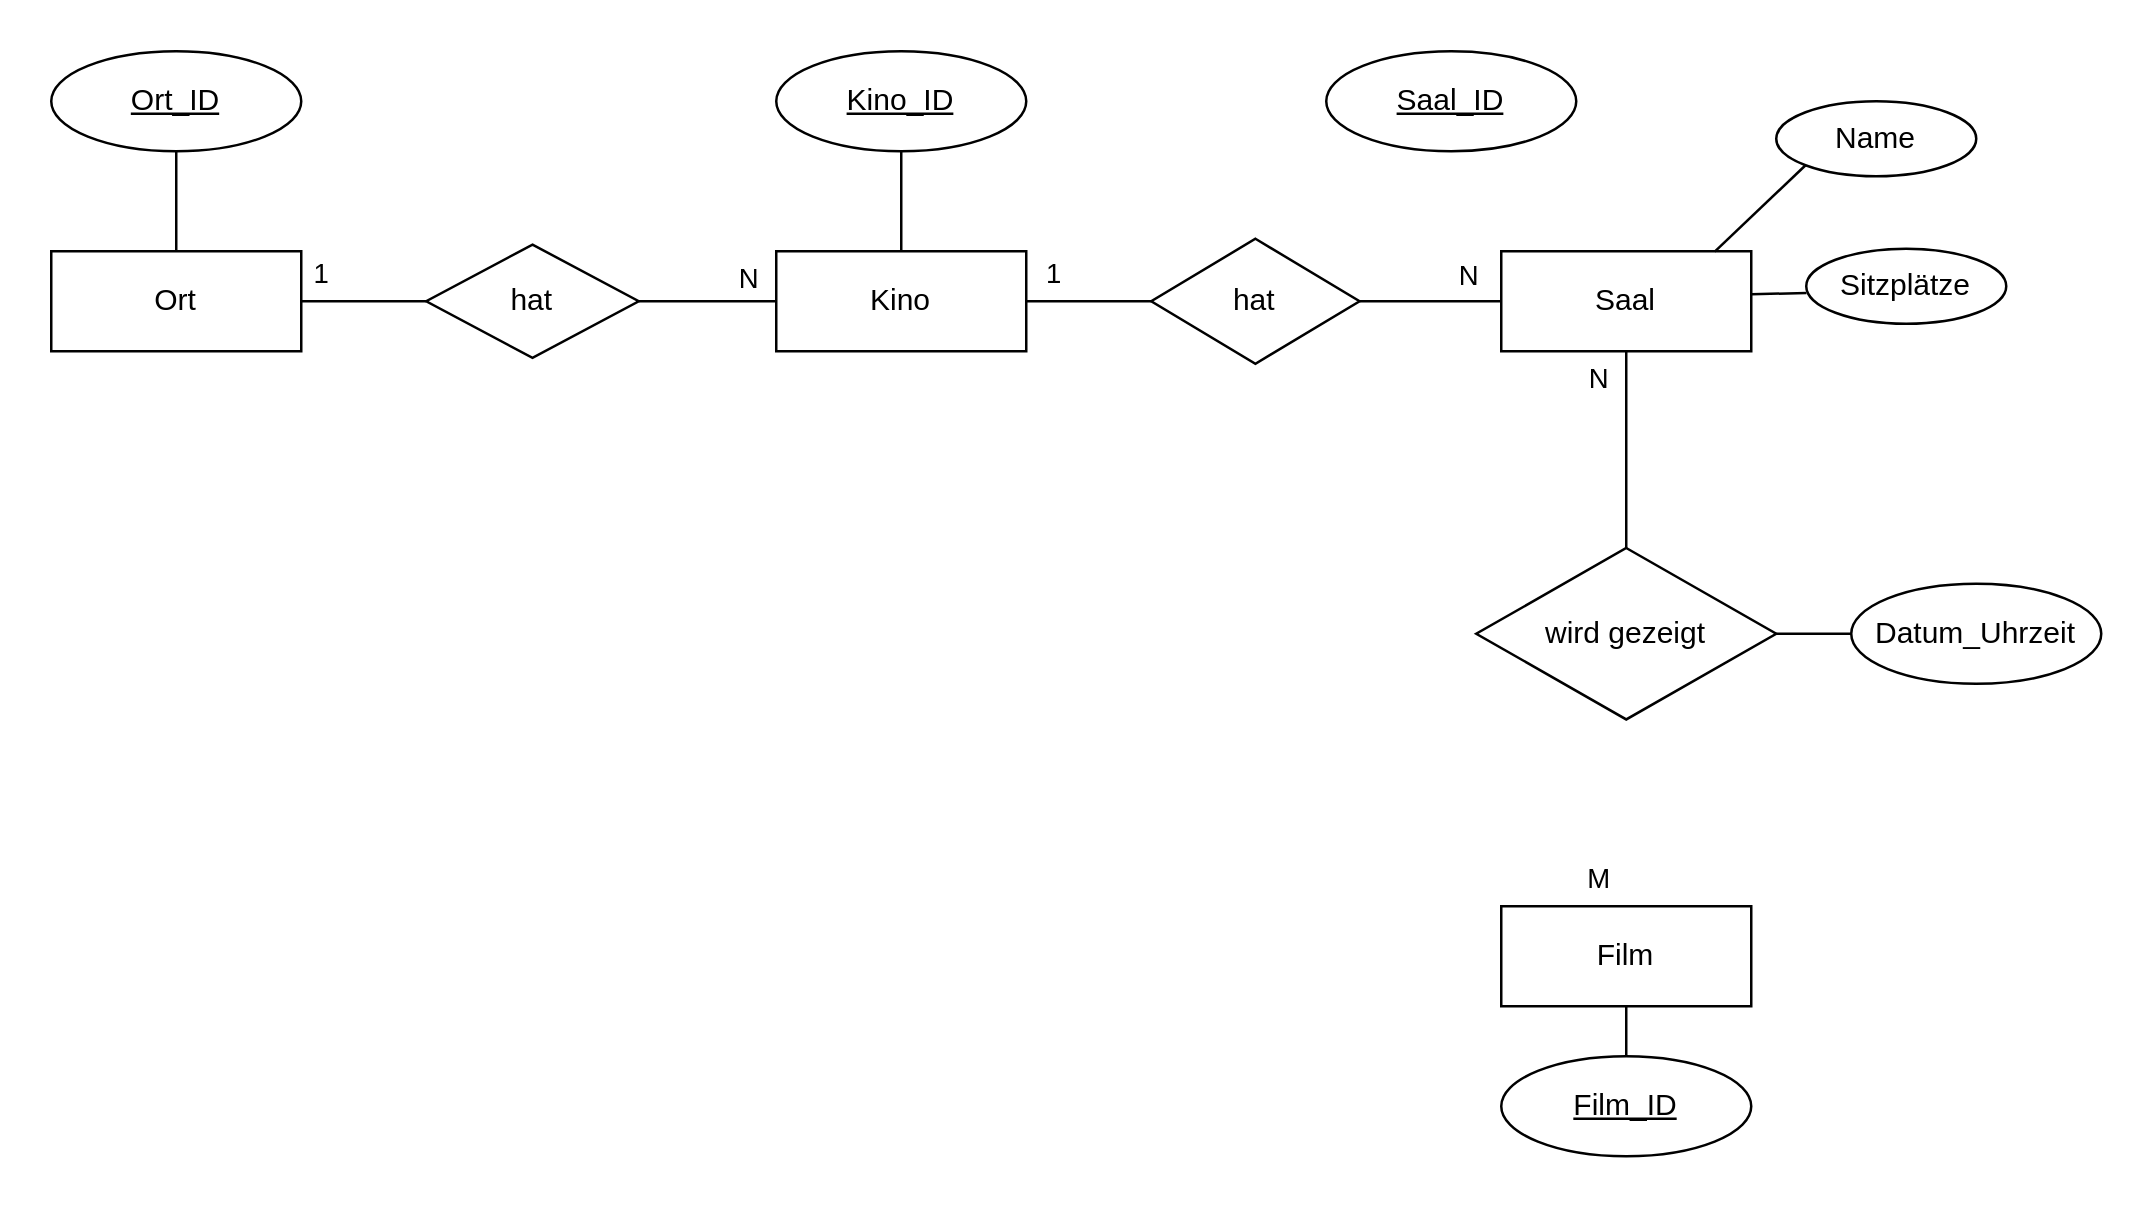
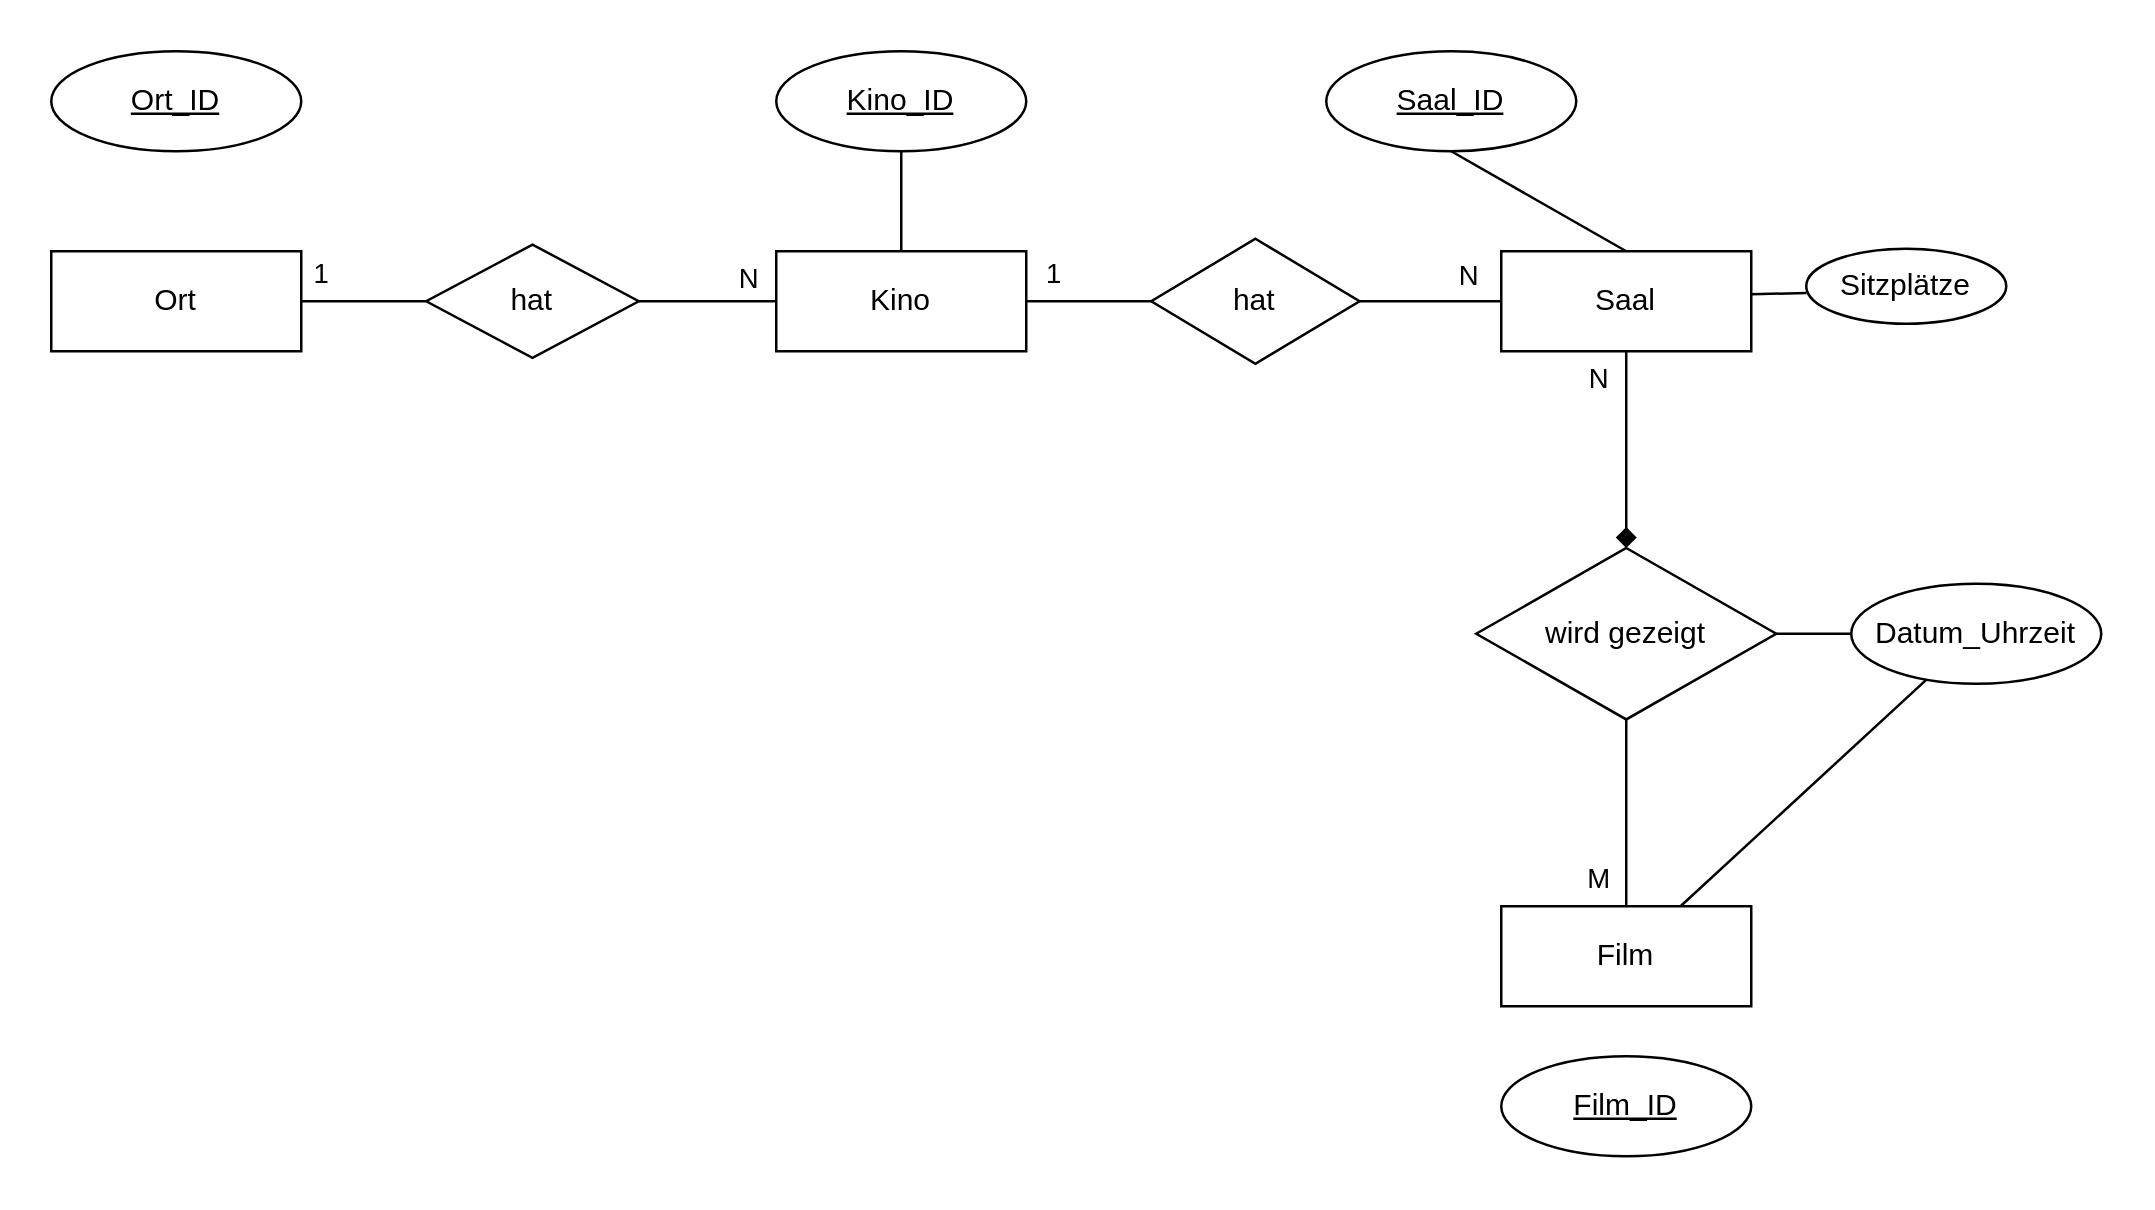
- <mxCell id="10" value="Name" style="shape=ellipse;perimeter=ellipsePerimeter;whiteSpace=wrap;html=1;align=center;" parent="1" vertex="1"><mxGeometry x="710" y="40" width="80" height="30" as="geometry" /></mxCell>
- <mxCell id="4" value="" style="endArrow=none;html=1;rounded=0;entryX=0.5;entryY=1;entryDx=0;entryDy=0;exitX=0.5;exitY=0;exitDx=0;exitDy=0;" parent="1" source="2" target="3" edge="1"><mxGeometry relative="1" as="geometry"><mxPoint x="70" y="60" as="targetPoint" /></mxGeometry></mxCell>
+ <mxCell id="12" value="" style="endArrow=none;html=1;rounded=0;entryX=0.5;entryY=1;entryDx=0;entryDy=0;exitX=0.5;exitY=0;exitDx=0;exitDy=0;" parent="1" source="8" target="9" edge="1"><mxGeometry relative="1" as="geometry" /></mxCell>
- <mxCell id="13" value="" style="endArrow=none;html=1;rounded=0;entryX=0;entryY=1;entryDx=0;entryDy=0;exitX=0.854;exitY=0.004;exitDx=0;exitDy=0;exitPerimeter=0;" parent="1" source="8" target="10" edge="1"><mxGeometry relative="1" as="geometry" /></mxCell>
- <mxCell id="33" value="" style="endArrow=none;html=1;rounded=0;entryX=0.5;entryY=0;exitX=0.5;exitY=1;" parent="1" source="8" target="28" edge="1"><mxGeometry relative="1" as="geometry"><mxPoint x="650" y="150" as="sourcePoint" /><mxPoint x="650" y="250" as="targetPoint" /></mxGeometry></mxCell>
+ <mxCell id="33" value="" style="endArrow=diamond;html=1;rounded=0;entryX=0.5;entryY=0;exitX=0.5;exitY=1;" parent="1" source="8" target="28" edge="1"><mxGeometry relative="1" as="geometry"><mxPoint x="650" y="150" as="sourcePoint" /><mxPoint x="650" y="250" as="targetPoint" /></mxGeometry></mxCell>
+ <mxCell id="34" value="" style="endArrow=none;html=1;rounded=0;exitX=0.5;exitY=1;exitDx=0;exitDy=0;entryX=0.5;entryY=0;entryDx=0;entryDy=0;" parent="1" edge="1" target="15" source="28"><mxGeometry relative="1" as="geometry"><mxPoint x="650" y="293" as="sourcePoint" /><mxPoint x="650" y="393" as="targetPoint" /></mxGeometry></mxCell>
- <mxCell id="17" value="" style="endArrow=none;html=1;rounded=0;" parent="1" source="15" target="16" edge="1"><mxGeometry relative="1" as="geometry" /></mxCell>
+ <mxCell id="17" value="" style="endArrow=none;html=1;rounded=0;" parent="1" source="15" target="29" edge="1"><mxGeometry relative="1" as="geometry" /></mxCell>
